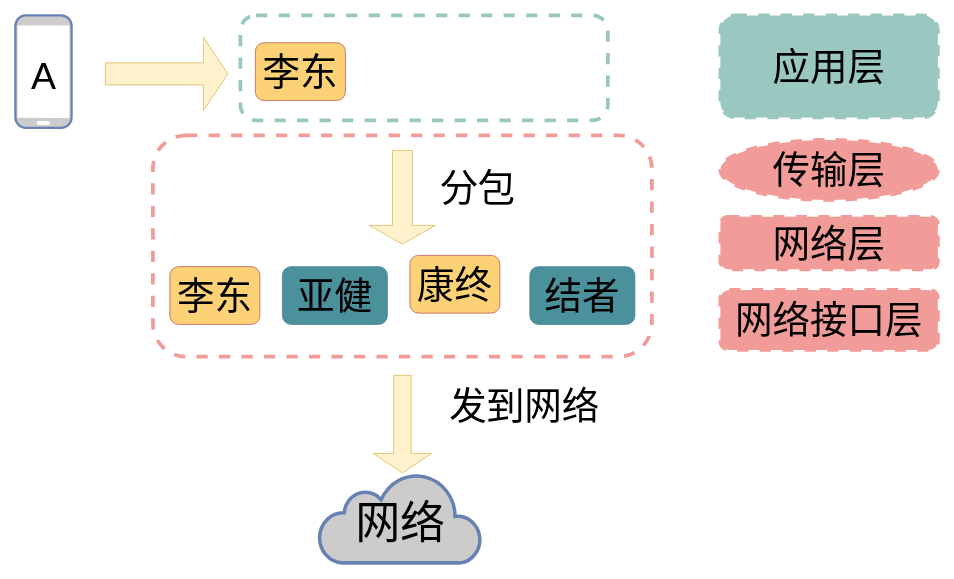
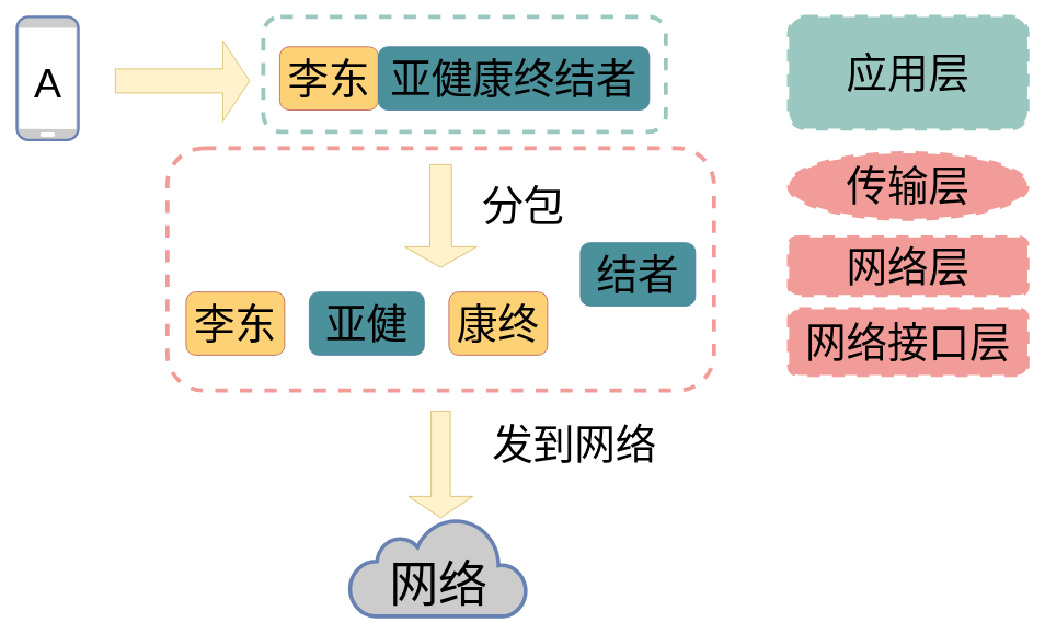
+ <mxCell id="4" value="亚健康终结者" style="rounded=1;strokeColor=#457B9D;fontSize=50;fontFamily=Helvetica;fillColor=#4A919B;labelBackgroundColor=none;labelBorderColor=none;whiteSpace=wrap;html=1;" parent="1" vertex="1"><mxGeometry x="460" y="56.5" width="330" height="77" as="geometry" /></mxCell>
- <mxCell id="7" value="康终" style="rounded=1;strokeColor=#b85450;fontSize=50;fontFamily=Helvetica;fillColor=#FDD276;labelBackgroundColor=none;labelBorderColor=none;whiteSpace=wrap;html=1;" parent="1" vertex="1"><mxGeometry x="546" y="340" width="120" height="77" as="geometry" /></mxCell>
+ <mxCell id="7" value="康终" style="rounded=1;strokeColor=#b85450;fontSize=50;fontFamily=Helvetica;fillColor=#FDD276;labelBackgroundColor=none;labelBorderColor=none;whiteSpace=wrap;html=1;" parent="1" vertex="1"><mxGeometry x="546" y="355" width="120" height="77" as="geometry" /></mxCell>
- <mxCell id="8" value="结者" style="rounded=1;strokeColor=#457B9D;fontSize=50;fontFamily=Helvetica;fillColor=#4A919B;labelBackgroundColor=none;labelBorderColor=none;whiteSpace=wrap;html=1;" parent="1" vertex="1"><mxGeometry x="706" y="355" width="140" height="77" as="geometry" /></mxCell>
+ <mxCell id="8" value="结者" style="rounded=1;strokeColor=#457B9D;fontSize=50;fontFamily=Helvetica;fillColor=#4A919B;labelBackgroundColor=none;labelBorderColor=none;whiteSpace=wrap;html=1;" parent="1" vertex="1"><mxGeometry x="706" y="295" width="140" height="77" as="geometry" /></mxCell>
- <mxCell id="22" value="&lt;span style=&quot;font-size: 50px&quot;&gt;网络接口层&lt;/span&gt;" style="rounded=1;whiteSpace=wrap;html=1;dashed=1;strokeWidth=5;fontColor=none;fillColor=#F19C99;strokeColor=#F19C99;" parent="1" vertex="1"><mxGeometry x="960" y="386" width="290" height="80" as="geometry" /></mxCell>
+ <mxCell id="22" value="&lt;span style=&quot;font-size: 50px&quot;&gt;网络接口层&lt;/span&gt;" style="rounded=1;whiteSpace=wrap;html=1;dashed=1;strokeWidth=5;fontColor=none;fillColor=#F19C99;strokeColor=#F19C99;" parent="1" vertex="1"><mxGeometry x="960" y="376" width="290" height="80" as="geometry" /></mxCell>
- <mxCell id="15" value="&lt;font style=&quot;font-size: 60px&quot;&gt;网络&lt;/font&gt;" style="text;html=1;strokeColor=none;fillColor=none;align=center;verticalAlign=middle;whiteSpace=wrap;rounded=0;" parent="1" vertex="1"><mxGeometry x="438.5" y="685" width="189" height="24.5" as="geometry" /></mxCell>
+ <mxCell id="15" value="&lt;font style=&quot;font-size: 60px&quot;&gt;网络&lt;/font&gt;" style="text;html=1;strokeColor=none;fillColor=none;align=center;verticalAlign=middle;whiteSpace=wrap;rounded=0;" parent="1" vertex="1"><mxGeometry x="438.5" y="700" width="189" height="24.5" as="geometry" /></mxCell>
